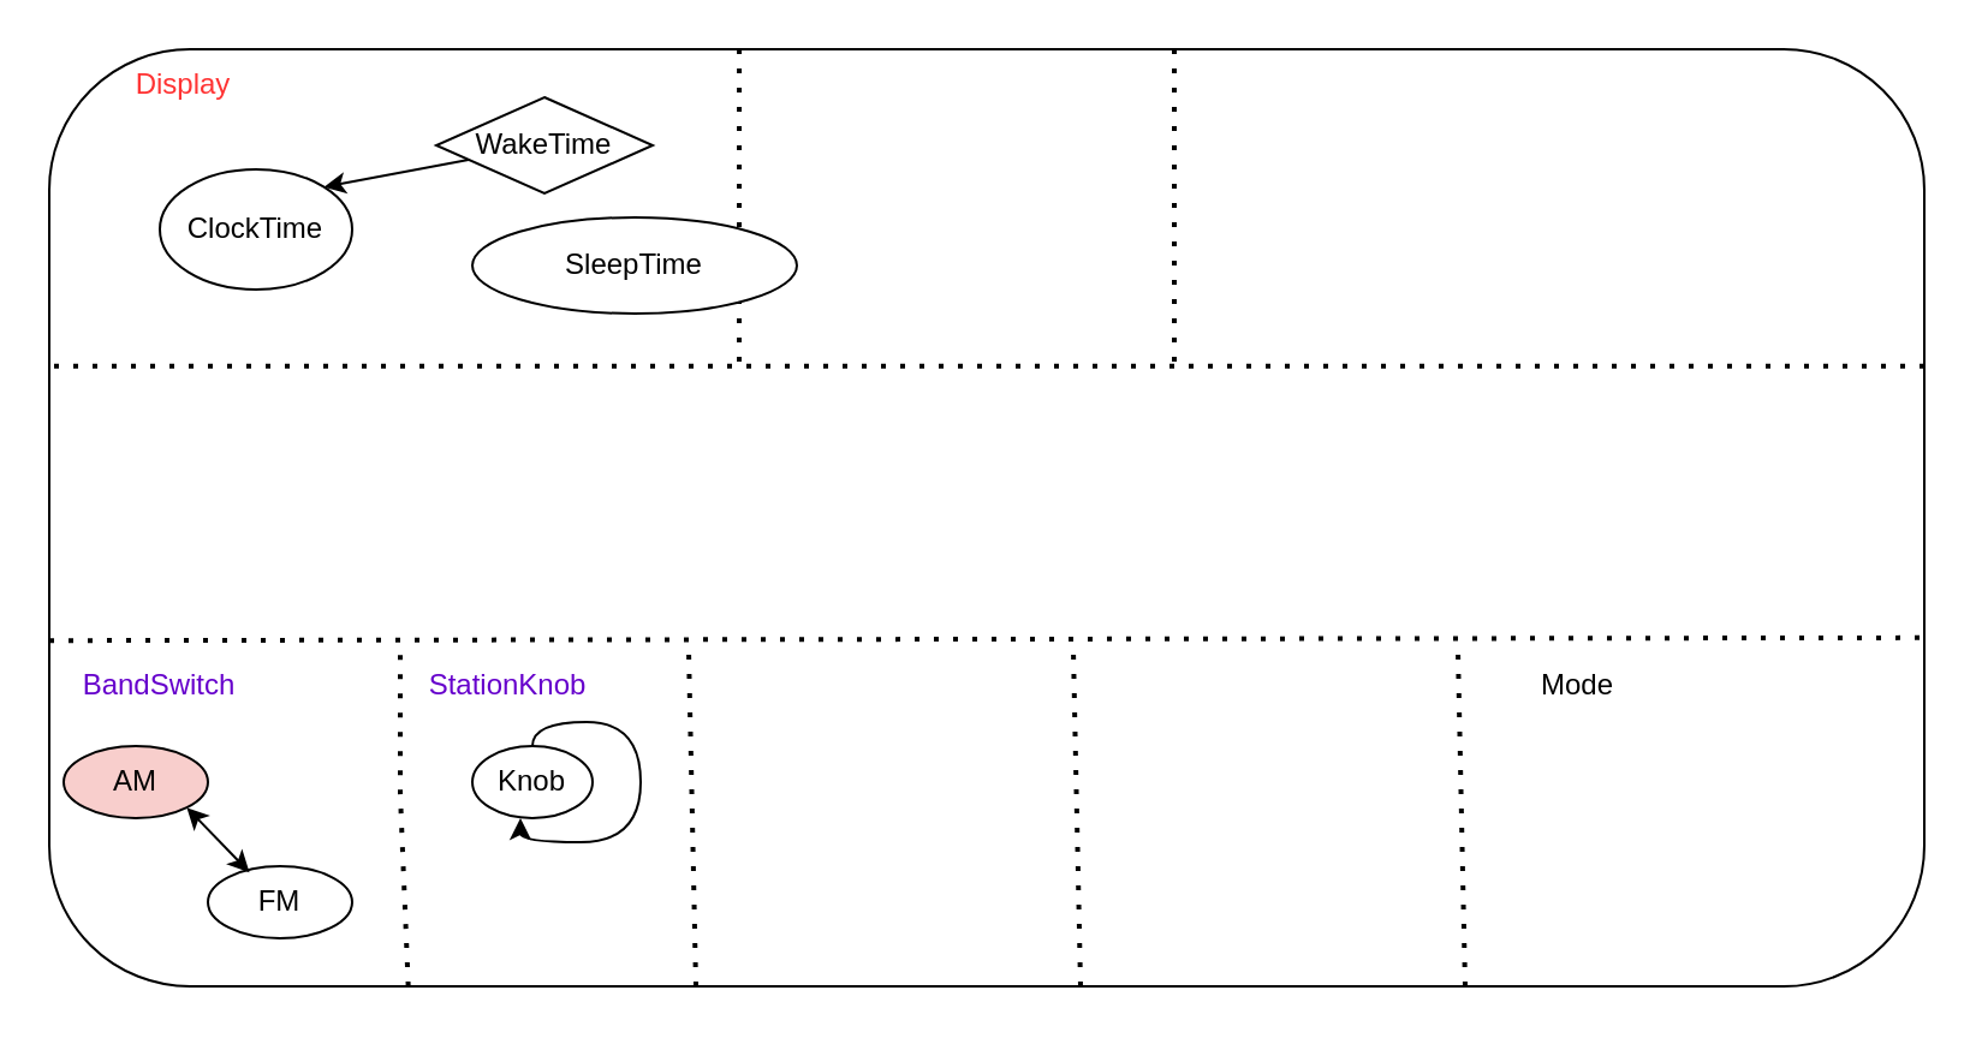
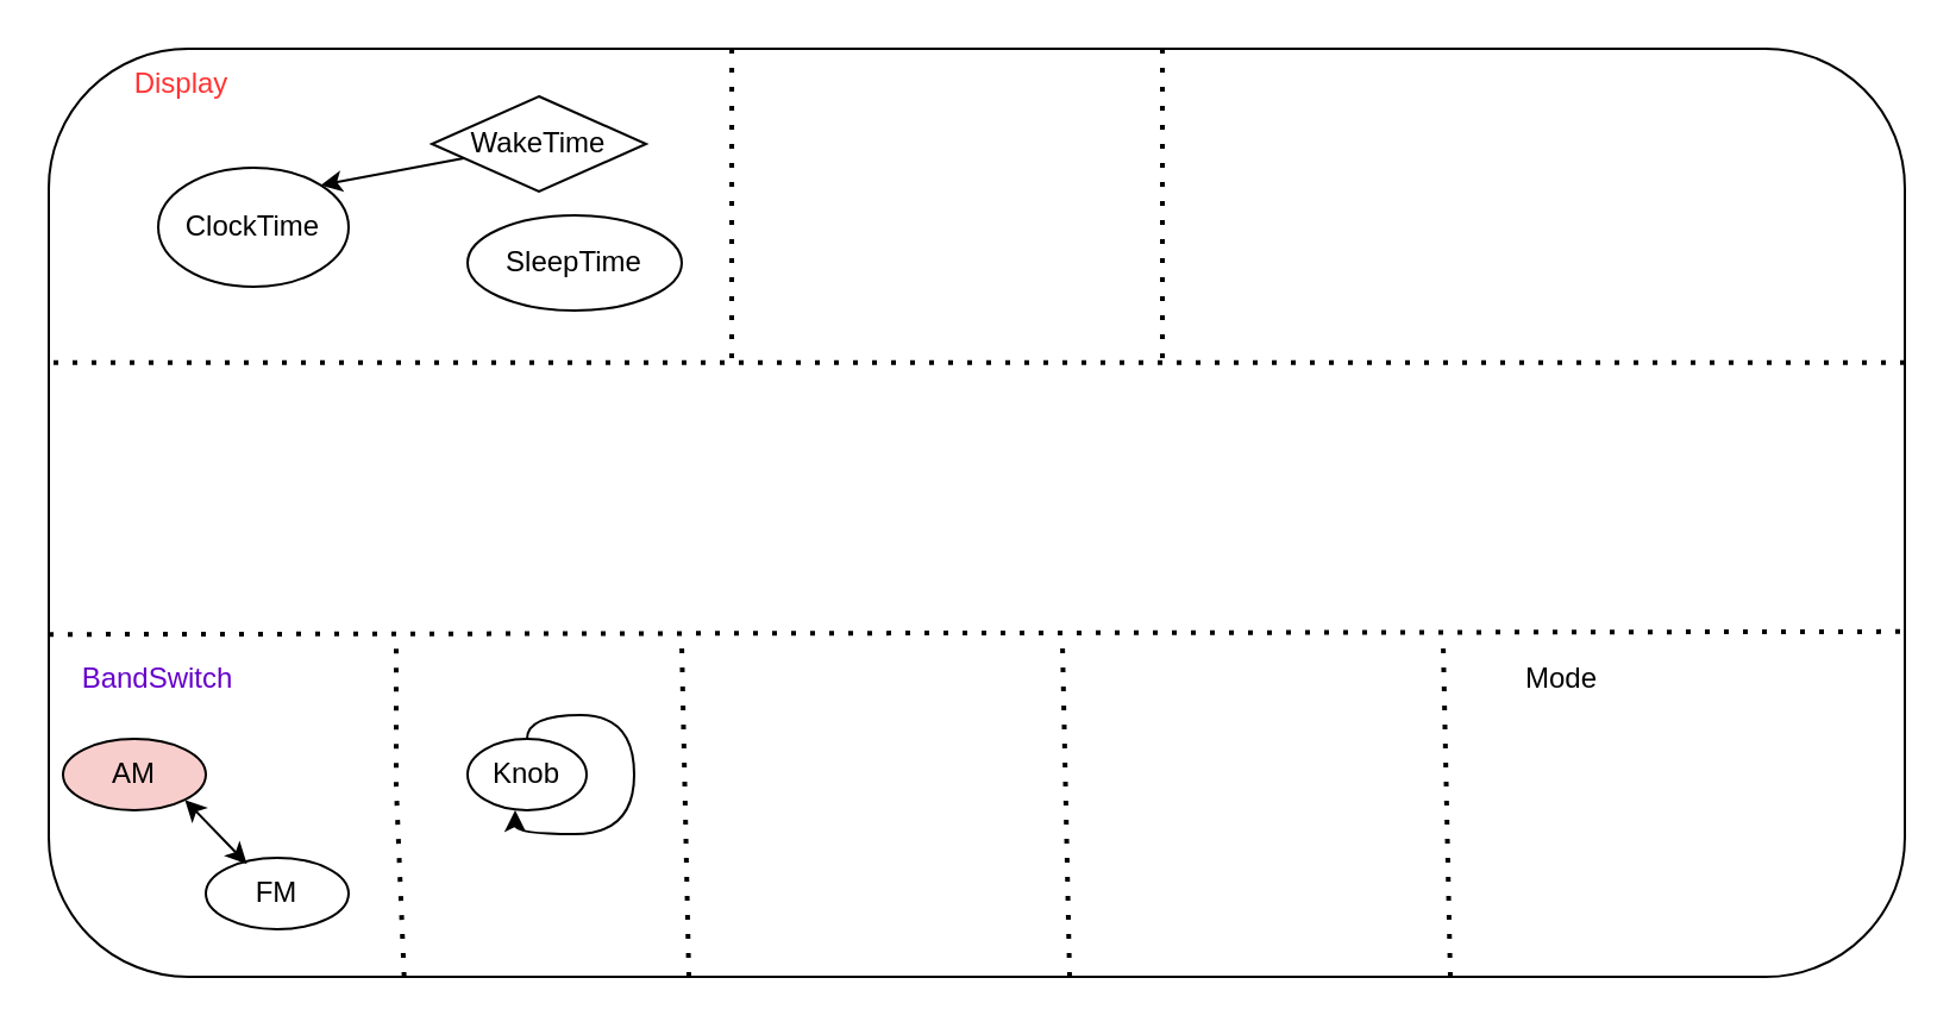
- <mxCell id="10" value="SleepTime" style="ellipse;whiteSpace=wrap;html=1;" vertex="1" parent="1"><mxGeometry x="196" y="90" width="135" height="40" as="geometry" /></mxCell>
+ <mxCell id="10" value="SleepTime" style="ellipse;whiteSpace=wrap;html=1;" vertex="1" parent="1"><mxGeometry x="196" y="90" width="90" height="40" as="geometry" /></mxCell>
- <mxCell id="20" value="&lt;font color=&quot;#6600cc&quot;&gt;StationKnob&lt;/font&gt;" style="text;html=1;align=center;verticalAlign=middle;whiteSpace=wrap;rounded=0;" vertex="1" parent="1"><mxGeometry x="181" y="270" width="60" height="30" as="geometry" /></mxCell>
